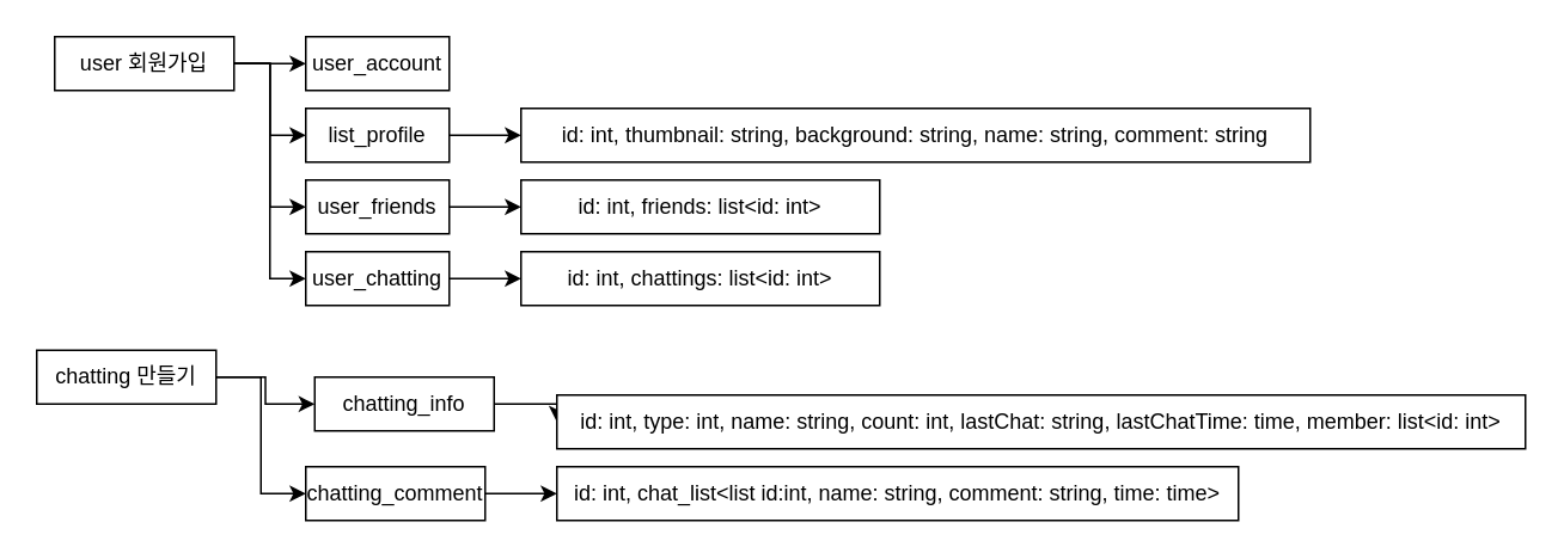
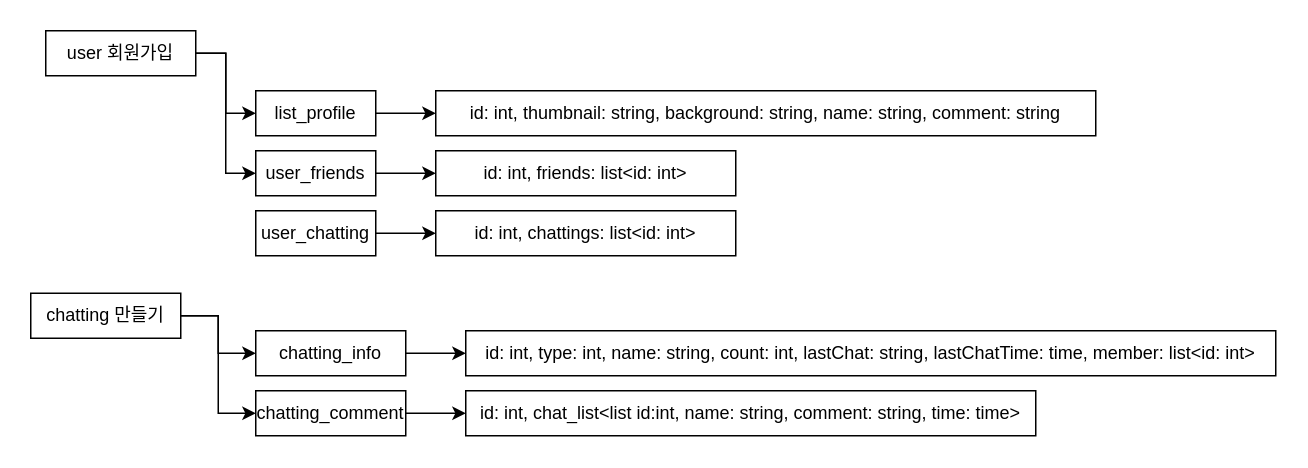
- <mxCell id="9" style="edgeStyle=orthogonalEdgeStyle;rounded=0;orthogonalLoop=1;jettySize=auto;html=1;exitX=1;exitY=0.5;exitDx=0;exitDy=0;entryX=0;entryY=0.5;entryDx=0;entryDy=0;" parent="1" source="13" target="2" edge="1"><mxGeometry relative="1" as="geometry" /></mxCell>
- <mxCell id="2" value="user_account" style="rounded=0;whiteSpace=wrap;html=1;" parent="1" vertex="1"><mxGeometry x="170" y="20" width="80" height="30" as="geometry" /></mxCell>
- <mxCell id="12" style="edgeStyle=orthogonalEdgeStyle;rounded=0;orthogonalLoop=1;jettySize=auto;html=1;exitX=1;exitY=0.5;exitDx=0;exitDy=0;entryX=0;entryY=0.5;entryDx=0;entryDy=0;" parent="1" source="13" target="8" edge="1"><mxGeometry relative="1" as="geometry" /></mxCell>
- <mxCell id="21" value="chatting_info" style="rounded=0;whiteSpace=wrap;html=1;" parent="1" vertex="1"><mxGeometry x="175" y="210" width="100" height="30" as="geometry" /></mxCell>
+ <mxCell id="21" value="chatting_info" style="rounded=0;whiteSpace=wrap;html=1;" parent="1" vertex="1"><mxGeometry x="170" y="220" width="100" height="30" as="geometry" /></mxCell>
